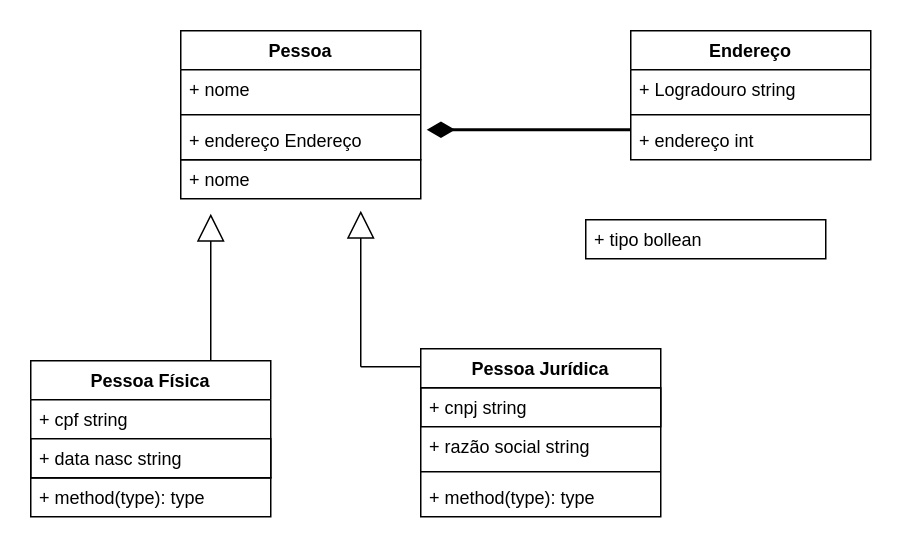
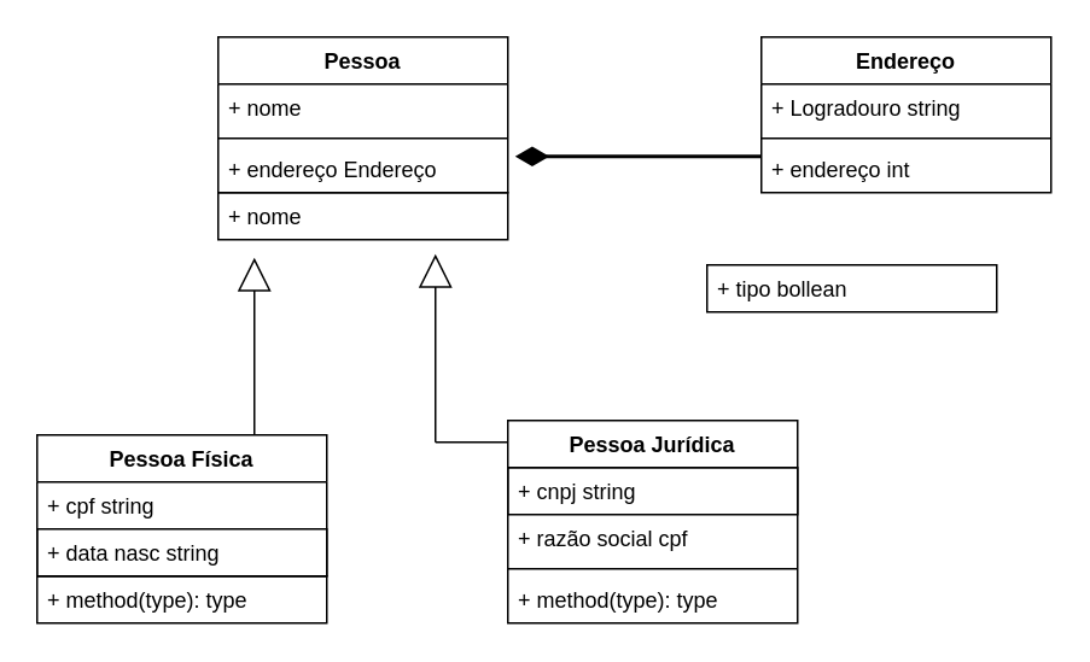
- <mxCell id="19" value="+ razão social string" style="text;strokeColor=none;fillColor=none;align=left;verticalAlign=top;spacingLeft=4;spacingRight=4;overflow=hidden;rotatable=0;points=[[0,0.5],[1,0.5]];portConstraint=eastwest;shadow=0;" vertex="1" parent="17"><mxGeometry y="52" width="160" height="26" as="geometry" /></mxCell>
+ <mxCell id="19" value="+ razão social cpf" style="text;strokeColor=none;fillColor=none;align=left;verticalAlign=top;spacingLeft=4;spacingRight=4;overflow=hidden;rotatable=0;points=[[0,0.5],[1,0.5]];portConstraint=eastwest;shadow=0;" vertex="1" parent="17"><mxGeometry y="52" width="160" height="26" as="geometry" /></mxCell>
